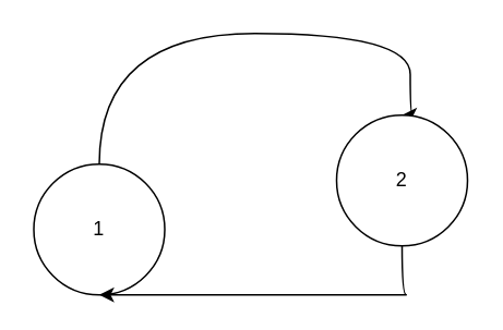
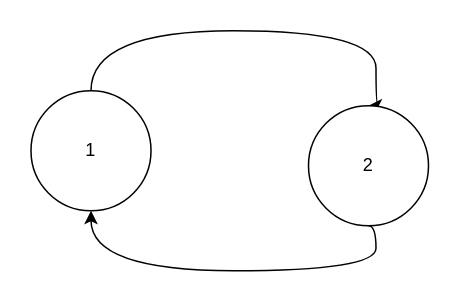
- <mxCell id="3" value="1" style="ellipse;whiteSpace=wrap;html=1;aspect=fixed;" vertex="1" parent="1"><mxGeometry x="20" y="100" width="80" height="80" as="geometry" /></mxCell>
+ <mxCell id="3" value="1" style="ellipse;whiteSpace=wrap;html=1;aspect=fixed;" vertex="1" parent="1"><mxGeometry x="20" y="60" width="80" height="80" as="geometry" /></mxCell>
